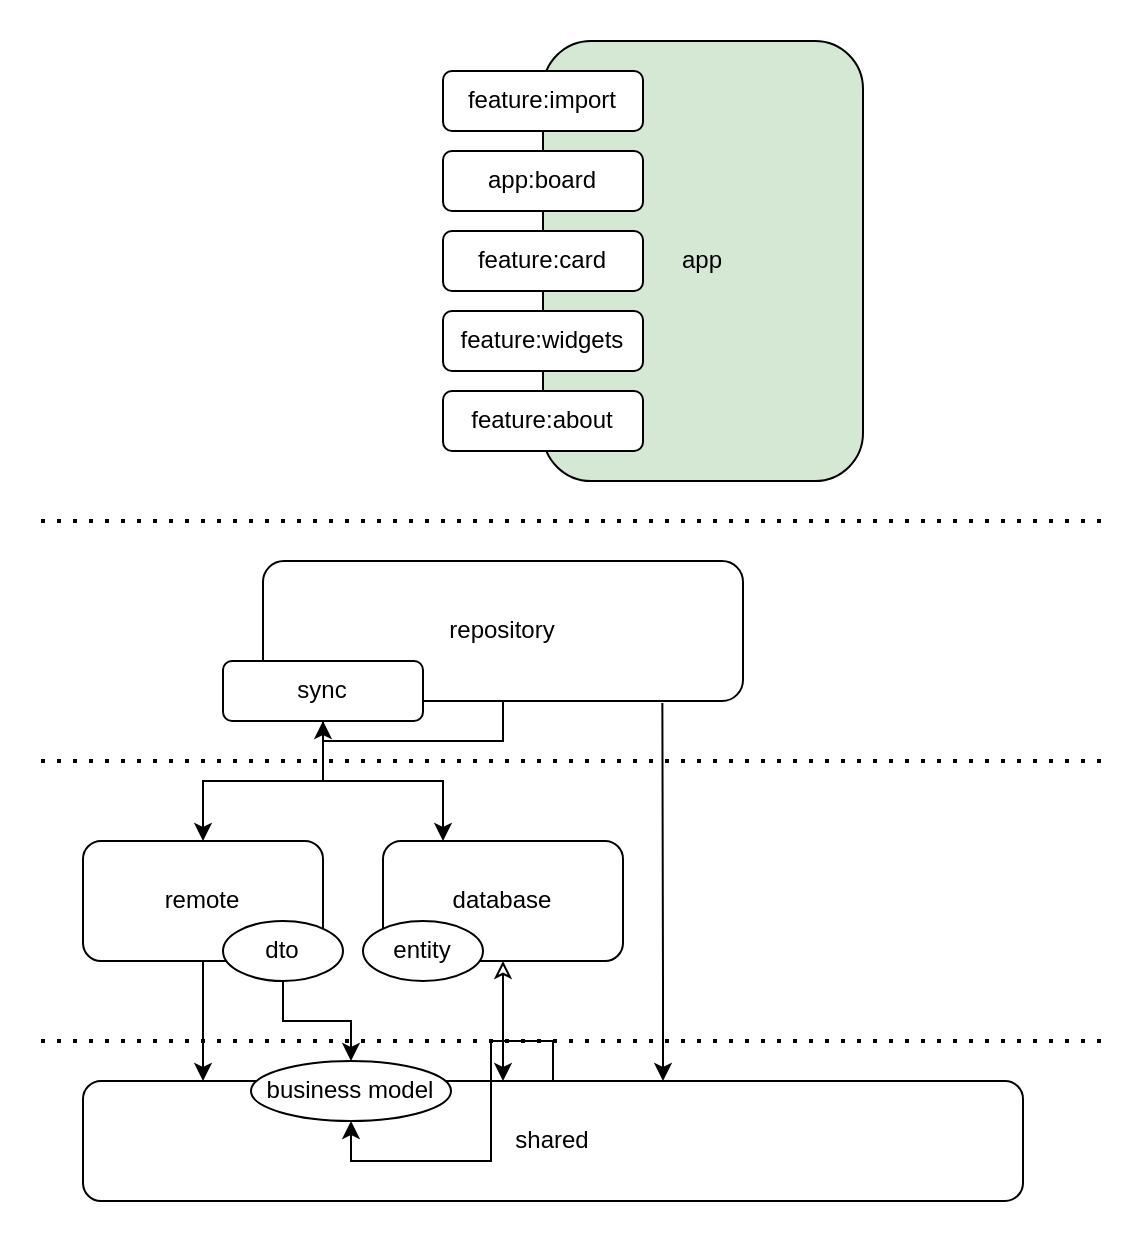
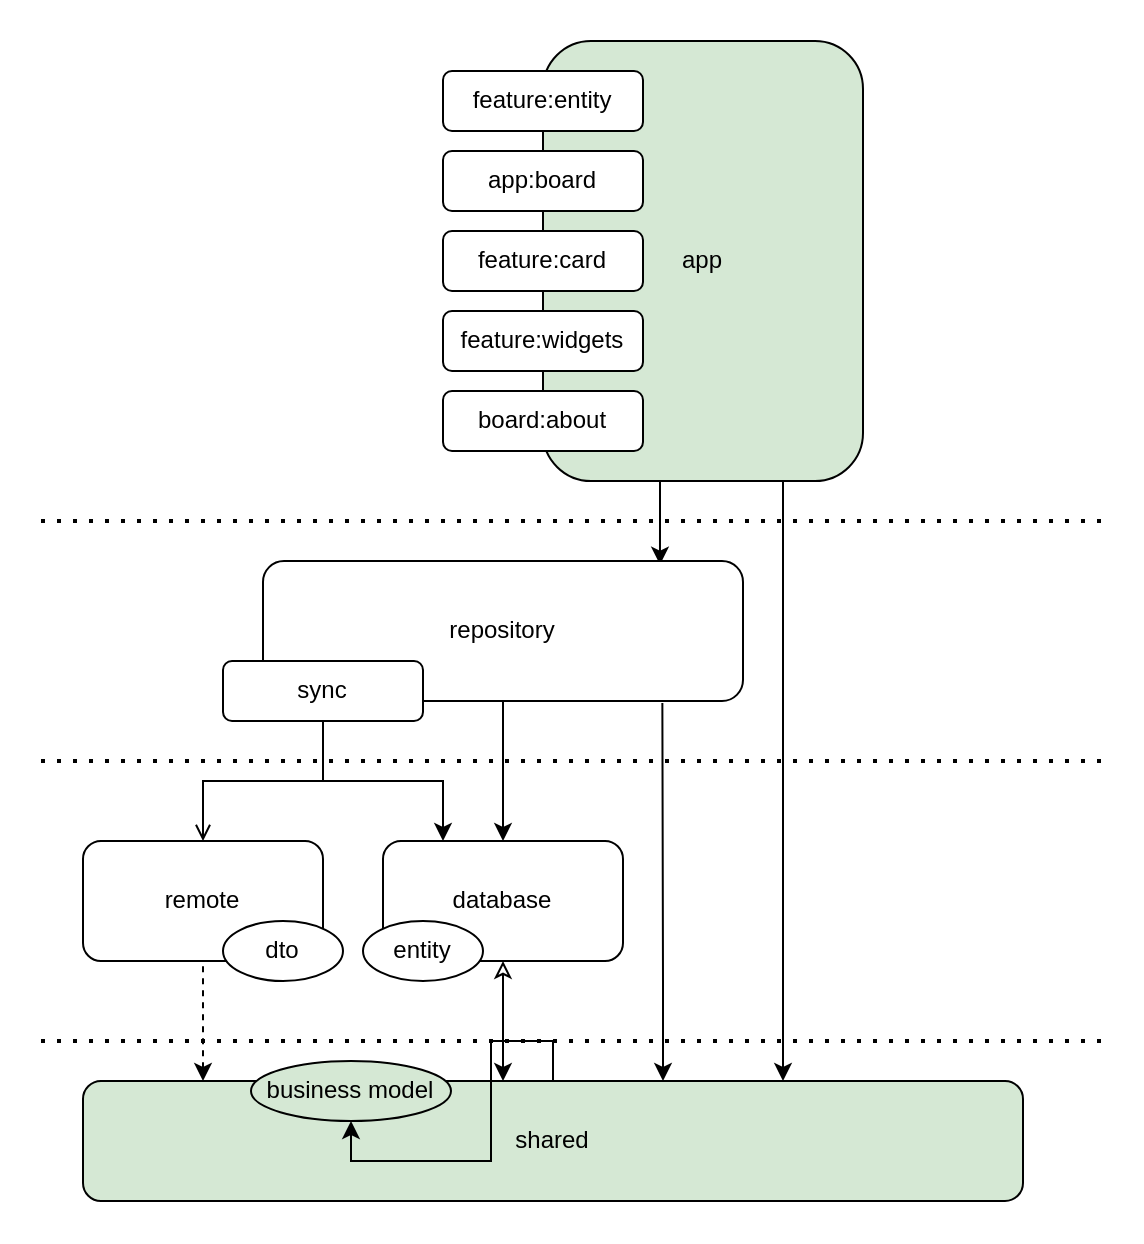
- <mxCell id="21" value="feature:import" style="rounded=1;whiteSpace=wrap;html=1;" vertex="1" parent="1"><mxGeometry x="221" y="35" width="100" height="30" as="geometry" /></mxCell>
+ <mxCell id="21" value="feature:entity" style="rounded=1;whiteSpace=wrap;html=1;" vertex="1" parent="1"><mxGeometry x="221" y="35" width="100" height="30" as="geometry" /></mxCell>
- <mxCell id="25" value="feature:about" style="rounded=1;whiteSpace=wrap;html=1;" vertex="1" parent="1"><mxGeometry x="221" y="195" width="100" height="30" as="geometry" /></mxCell>
+ <mxCell id="25" value="board:about" style="rounded=1;whiteSpace=wrap;html=1;" vertex="1" parent="1"><mxGeometry x="221" y="195" width="100" height="30" as="geometry" /></mxCell>
+ <mxCell id="2" style="edgeStyle=orthogonalEdgeStyle;rounded=0;orthogonalLoop=1;jettySize=auto;html=1;entryX=0.827;entryY=0.026;entryDx=0;entryDy=0;entryPerimeter=0;" edge="1" parent="1" source="3" target="5"><mxGeometry relative="1" as="geometry"><mxPoint x="291" y="270" as="targetPoint" /><Array as="points"><mxPoint x="329" y="260" /></Array></mxGeometry></mxCell>
- <mxCell id="4" style="edgeStyle=orthogonalEdgeStyle;rounded=0;orthogonalLoop=1;jettySize=auto;html=1;startArrow=none;startFill=0;endArrow=classic;endFill=1;" parent="1" source="5" target="9" edge="1"><mxGeometry relative="1" as="geometry" /></mxCell>
+ <mxCell id="4" style="edgeStyle=orthogonalEdgeStyle;rounded=0;orthogonalLoop=1;jettySize=auto;html=1;entryX=0.5;entryY=0;entryDx=0;entryDy=0;startArrow=none;startFill=0;endArrow=classic;endFill=1;" parent="1" source="5" target="6" edge="1"><mxGeometry relative="1" as="geometry" /></mxCell>
+ <mxCell id="13" style="edgeStyle=orthogonalEdgeStyle;rounded=0;orthogonalLoop=1;jettySize=auto;html=1;entryX=0.75;entryY=1;entryDx=0;entryDy=0;endArrow=none;endFill=0;startArrow=classic;startFill=1;" edge="1" parent="1" source="14" target="3"><mxGeometry relative="1" as="geometry"><Array as="points"><mxPoint x="391" y="470" /><mxPoint x="391" y="470" /></Array></mxGeometry></mxCell>
- <mxCell id="7" style="edgeStyle=orthogonalEdgeStyle;rounded=0;orthogonalLoop=1;jettySize=auto;html=1;entryX=0.5;entryY=0;entryDx=0;entryDy=0;startArrow=none;startFill=0;endArrow=classic;endFill=1;" parent="1" source="9" target="10" edge="1"><mxGeometry relative="1" as="geometry" /></mxCell>
+ <mxCell id="7" style="edgeStyle=orthogonalEdgeStyle;rounded=0;orthogonalLoop=1;jettySize=auto;html=1;entryX=0.5;entryY=0;entryDx=0;entryDy=0;startArrow=none;startFill=0;endArrow=open;endFill=1;" parent="1" source="9" target="10" edge="1"><mxGeometry relative="1" as="geometry" /></mxCell>
- <mxCell id="11" style="edgeStyle=orthogonalEdgeStyle;rounded=0;orthogonalLoop=1;jettySize=auto;html=1;entryX=0.5;entryY=1;entryDx=0;entryDy=0;endArrow=none;endFill=0;startArrow=classic;startFill=1;" edge="1" parent="1" source="14" target="10"><mxGeometry relative="1" as="geometry"><Array as="points"><mxPoint x="101" y="530" /><mxPoint x="101" y="530" /></Array></mxGeometry></mxCell>
+ <mxCell id="11" style="edgeStyle=orthogonalEdgeStyle;rounded=0;orthogonalLoop=1;jettySize=auto;html=1;entryX=0.5;entryY=1;entryDx=0;entryDy=0;endArrow=none;endFill=0;startArrow=classic;startFill=1;dashed=1;" edge="1" parent="1" source="14" target="10"><mxGeometry relative="1" as="geometry"><Array as="points"><mxPoint x="101" y="530" /><mxPoint x="101" y="530" /></Array></mxGeometry></mxCell>
- <mxCell id="16" style="edgeStyle=orthogonalEdgeStyle;rounded=0;orthogonalLoop=1;jettySize=auto;html=1;entryX=0.5;entryY=1;entryDx=0;entryDy=0;endArrow=none;endFill=0;startArrow=classic;startFill=1;" edge="1" parent="1" source="18" target="19"><mxGeometry relative="1" as="geometry" /></mxCell>
- <mxCell id="18" value="business model" style="ellipse;whiteSpace=wrap;html=1;" vertex="1" parent="1"><mxGeometry x="125" y="530" width="100" height="30" as="geometry" /></mxCell>
+ <mxCell id="18" value="business model" style="ellipse;whiteSpace=wrap;html=1;fillColor=#d5e8d4;" vertex="1" parent="1"><mxGeometry x="125" y="530" width="100" height="30" as="geometry" /></mxCell>
- <mxCell id="14" value="shared" style="rounded=1;whiteSpace=wrap;html=1;" vertex="1" parent="1"><mxGeometry x="41" y="540" width="470" height="60" as="geometry" /></mxCell>
+ <mxCell id="14" value="shared" style="rounded=1;whiteSpace=wrap;html=1;fillColor=#d5e8d4;" vertex="1" parent="1"><mxGeometry x="41" y="540" width="470" height="60" as="geometry" /></mxCell>
